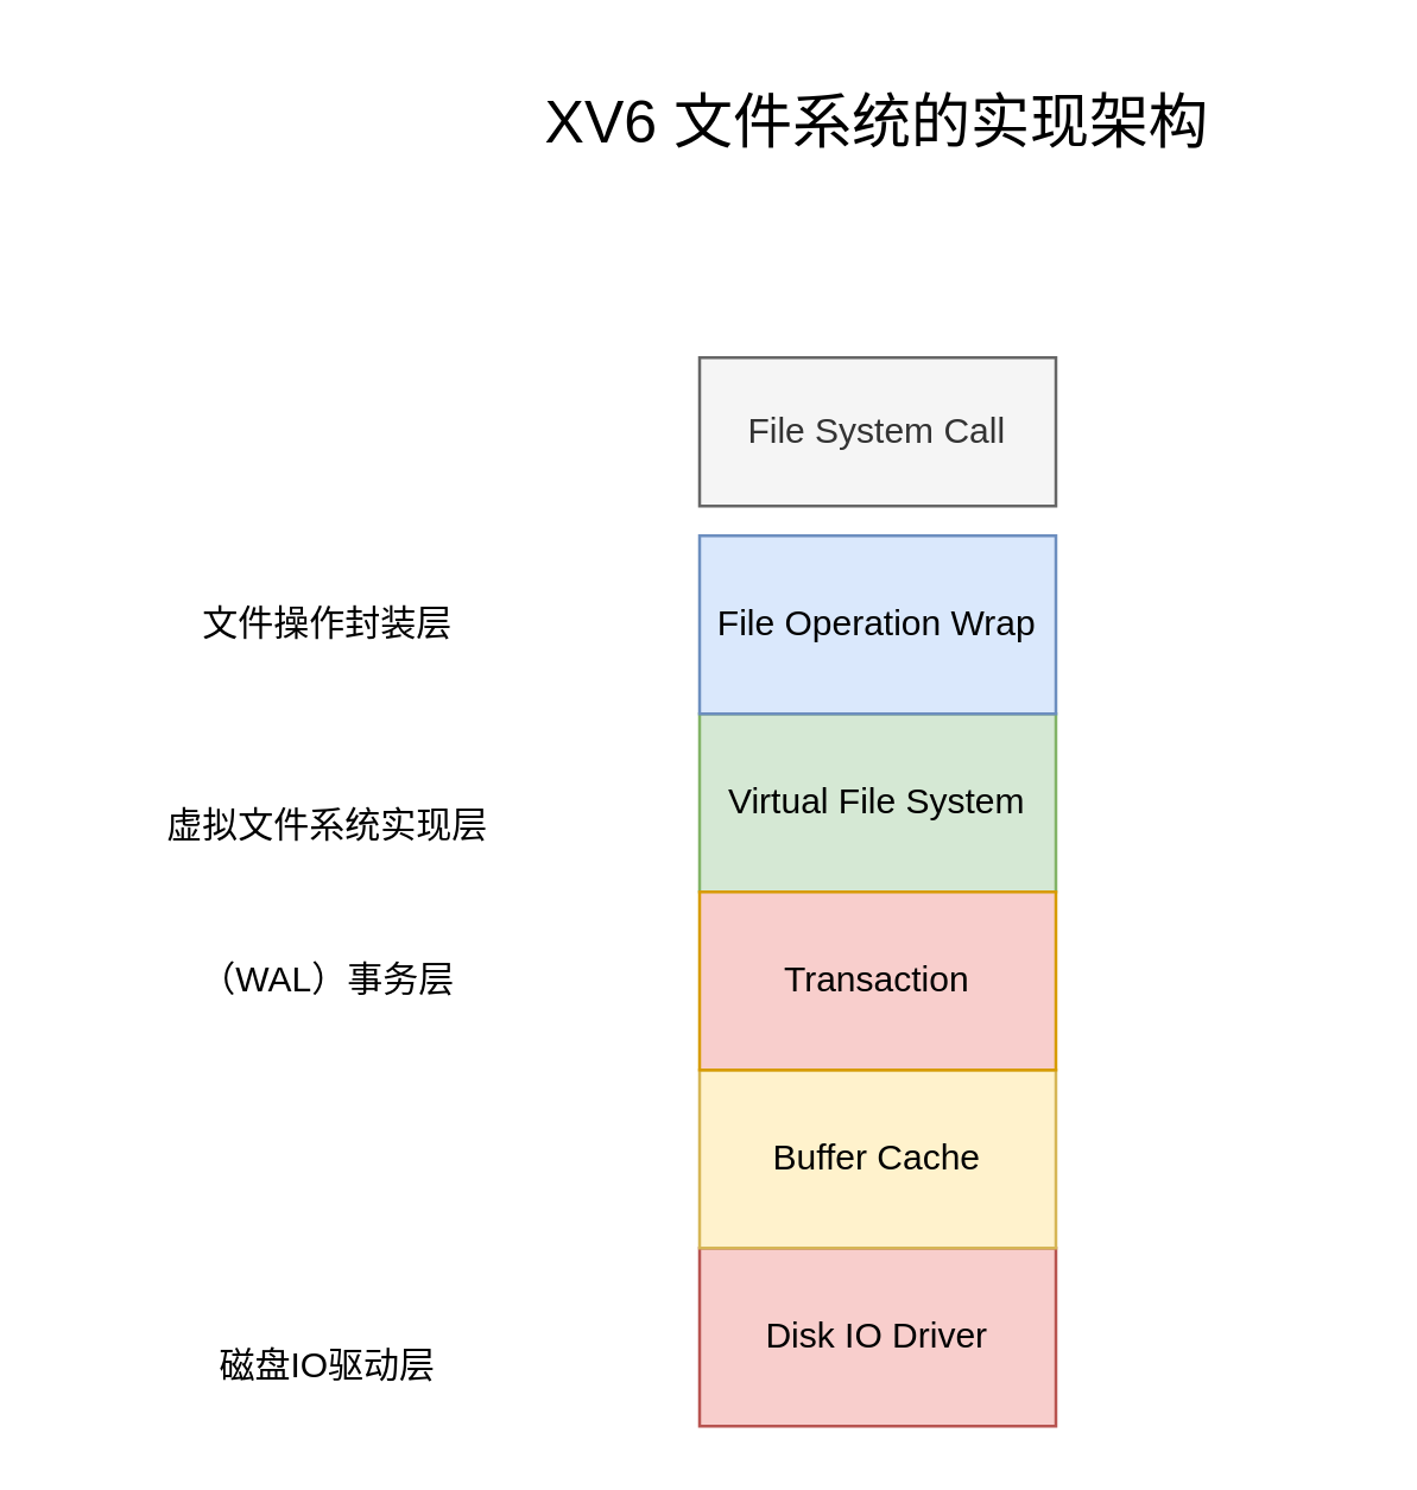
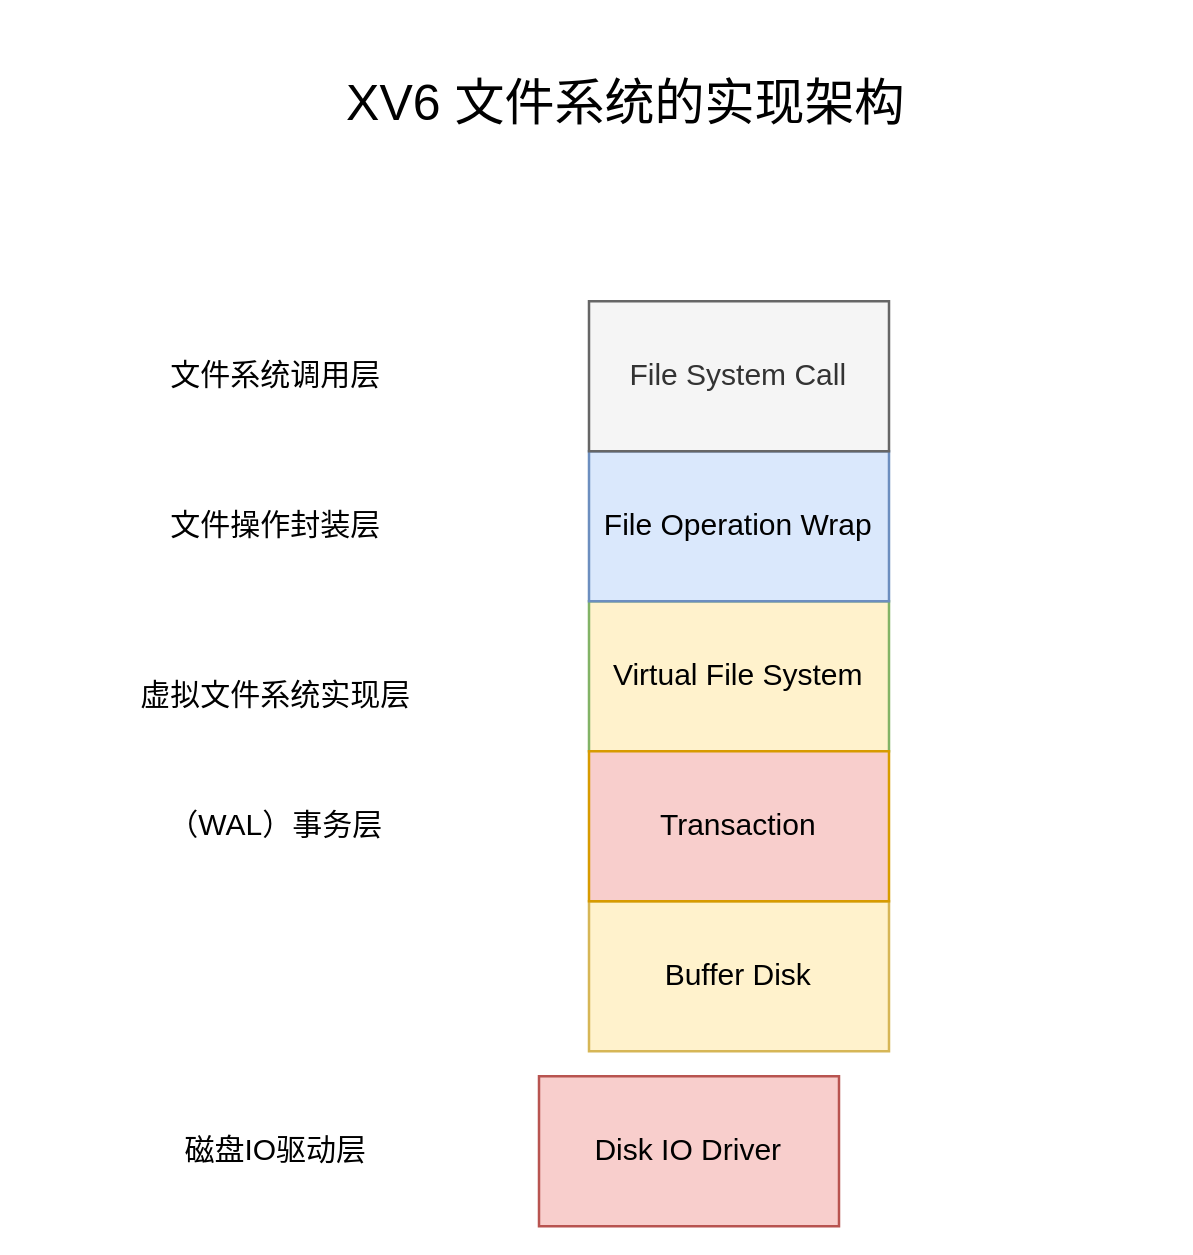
- <mxCell id="13" value="&lt;font style=&quot;font-size: 20px;&quot;&gt;XV6 文件系统的实现架构&lt;/font&gt;" style="text;html=1;align=center;verticalAlign=middle;whiteSpace=wrap;rounded=0;" vertex="1" parent="1"><mxGeometry x="135" y="20" width="320" height="40" as="geometry" /></mxCell>
+ <mxCell id="13" value="&lt;font style=&quot;font-size: 20px;&quot;&gt;XV6 文件系统的实现架构&lt;/font&gt;" style="text;html=1;align=center;verticalAlign=middle;whiteSpace=wrap;rounded=0;" vertex="1" parent="1"><mxGeometry x="90" y="20" width="320" height="40" as="geometry" /></mxCell>
- <mxCell id="7" value="File System Call" style="rounded=0;whiteSpace=wrap;html=1;fillColor=#f5f5f5;strokeColor=#666666;fontColor=#333333;" vertex="1" parent="1"><mxGeometry x="235" y="120" width="120" height="50" as="geometry" /></mxCell>
+ <mxCell id="7" value="File System Call" style="rounded=0;whiteSpace=wrap;html=1;fillColor=#f5f5f5;strokeColor=#666666;fontColor=#333333;" vertex="1" parent="1"><mxGeometry x="235" y="120" width="120" height="60" as="geometry" /></mxCell>
+ <mxCell id="12" value="文件系统调用层" style="text;html=1;align=center;verticalAlign=middle;whiteSpace=wrap;rounded=0;" vertex="1" parent="1"><mxGeometry x="20" y="132.5" width="180" height="35" as="geometry" /></mxCell>
- <mxCell id="4" value="Virtual File System" style="rounded=0;whiteSpace=wrap;html=1;fillColor=#d5e8d4;strokeColor=#82b366;" vertex="1" parent="1"><mxGeometry x="235" y="240" width="120" height="60" as="geometry" /></mxCell>
+ <mxCell id="4" value="Virtual File System" style="rounded=0;whiteSpace=wrap;html=1;fillColor=#fff2cc;strokeColor=#82b366;" vertex="1" parent="1"><mxGeometry x="235" y="240" width="120" height="60" as="geometry" /></mxCell>
- <mxCell id="3" value="Buffer Cache" style="rounded=0;whiteSpace=wrap;html=1;fillColor=#fff2cc;strokeColor=#d6b656;" vertex="1" parent="1"><mxGeometry x="235" y="360" width="120" height="60" as="geometry" /></mxCell>
+ <mxCell id="3" value="Buffer Disk" style="rounded=0;whiteSpace=wrap;html=1;fillColor=#fff2cc;strokeColor=#d6b656;" vertex="1" parent="1"><mxGeometry x="235" y="360" width="120" height="60" as="geometry" /></mxCell>
- <mxCell id="2" value="Disk IO Driver" style="rounded=0;whiteSpace=wrap;html=1;fillColor=#f8cecc;strokeColor=#b85450;" vertex="1" parent="1"><mxGeometry x="235" y="420" width="120" height="60" as="geometry" /></mxCell>
+ <mxCell id="2" value="Disk IO Driver" style="rounded=0;whiteSpace=wrap;html=1;fillColor=#f8cecc;strokeColor=#b85450;" vertex="1" parent="1"><mxGeometry x="215" y="430" width="120" height="60" as="geometry" /></mxCell>
